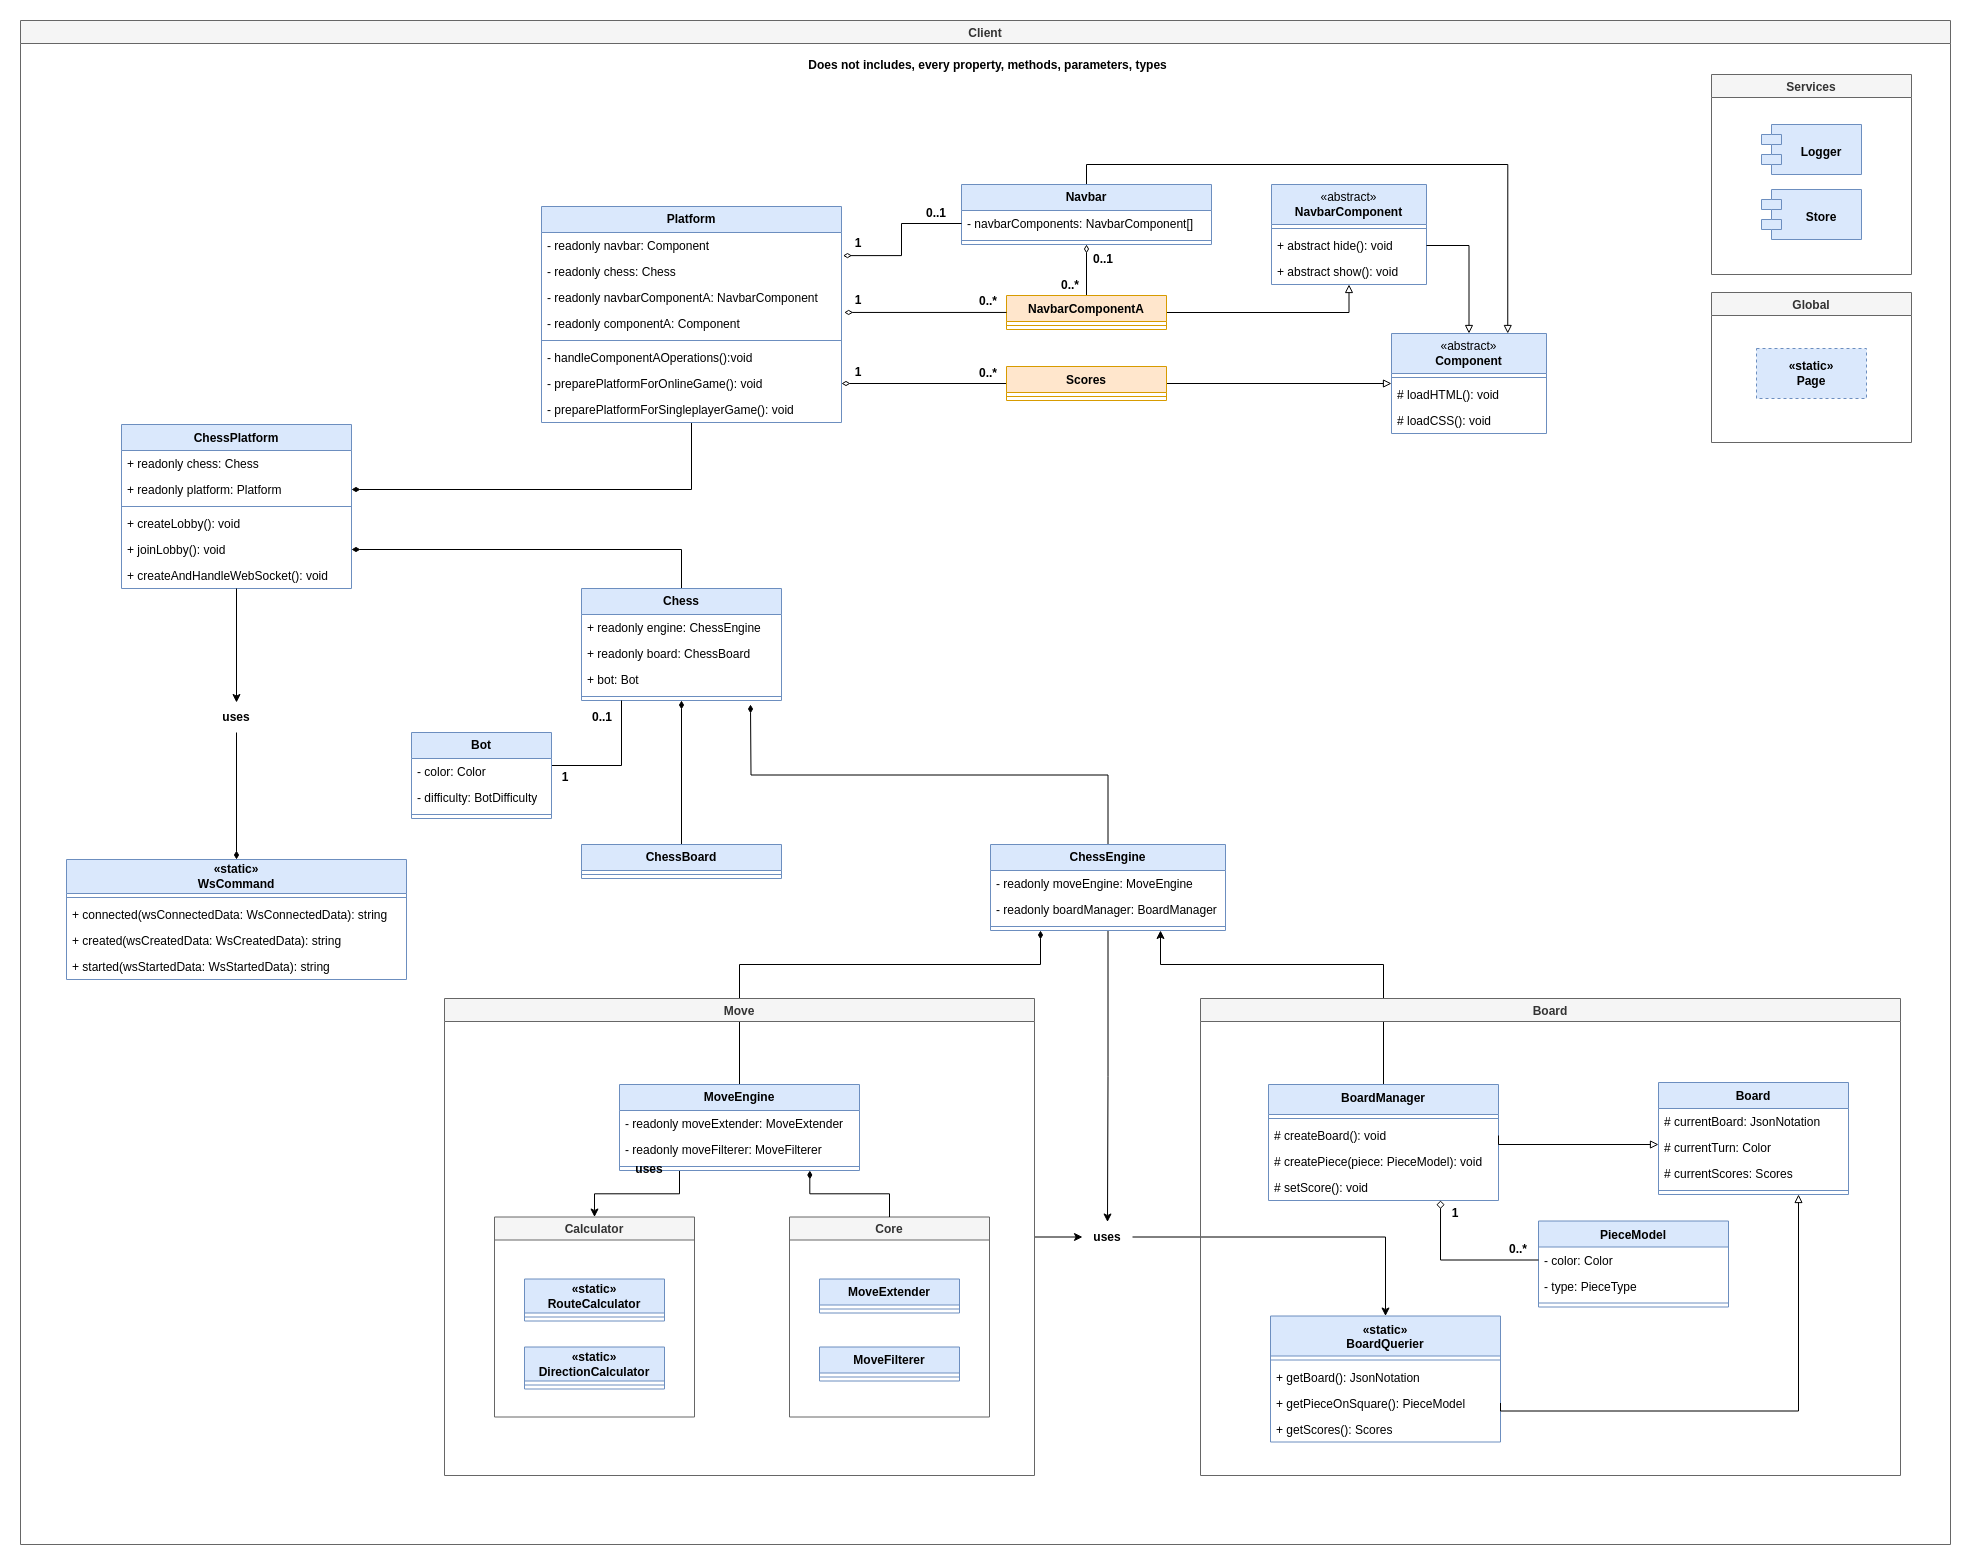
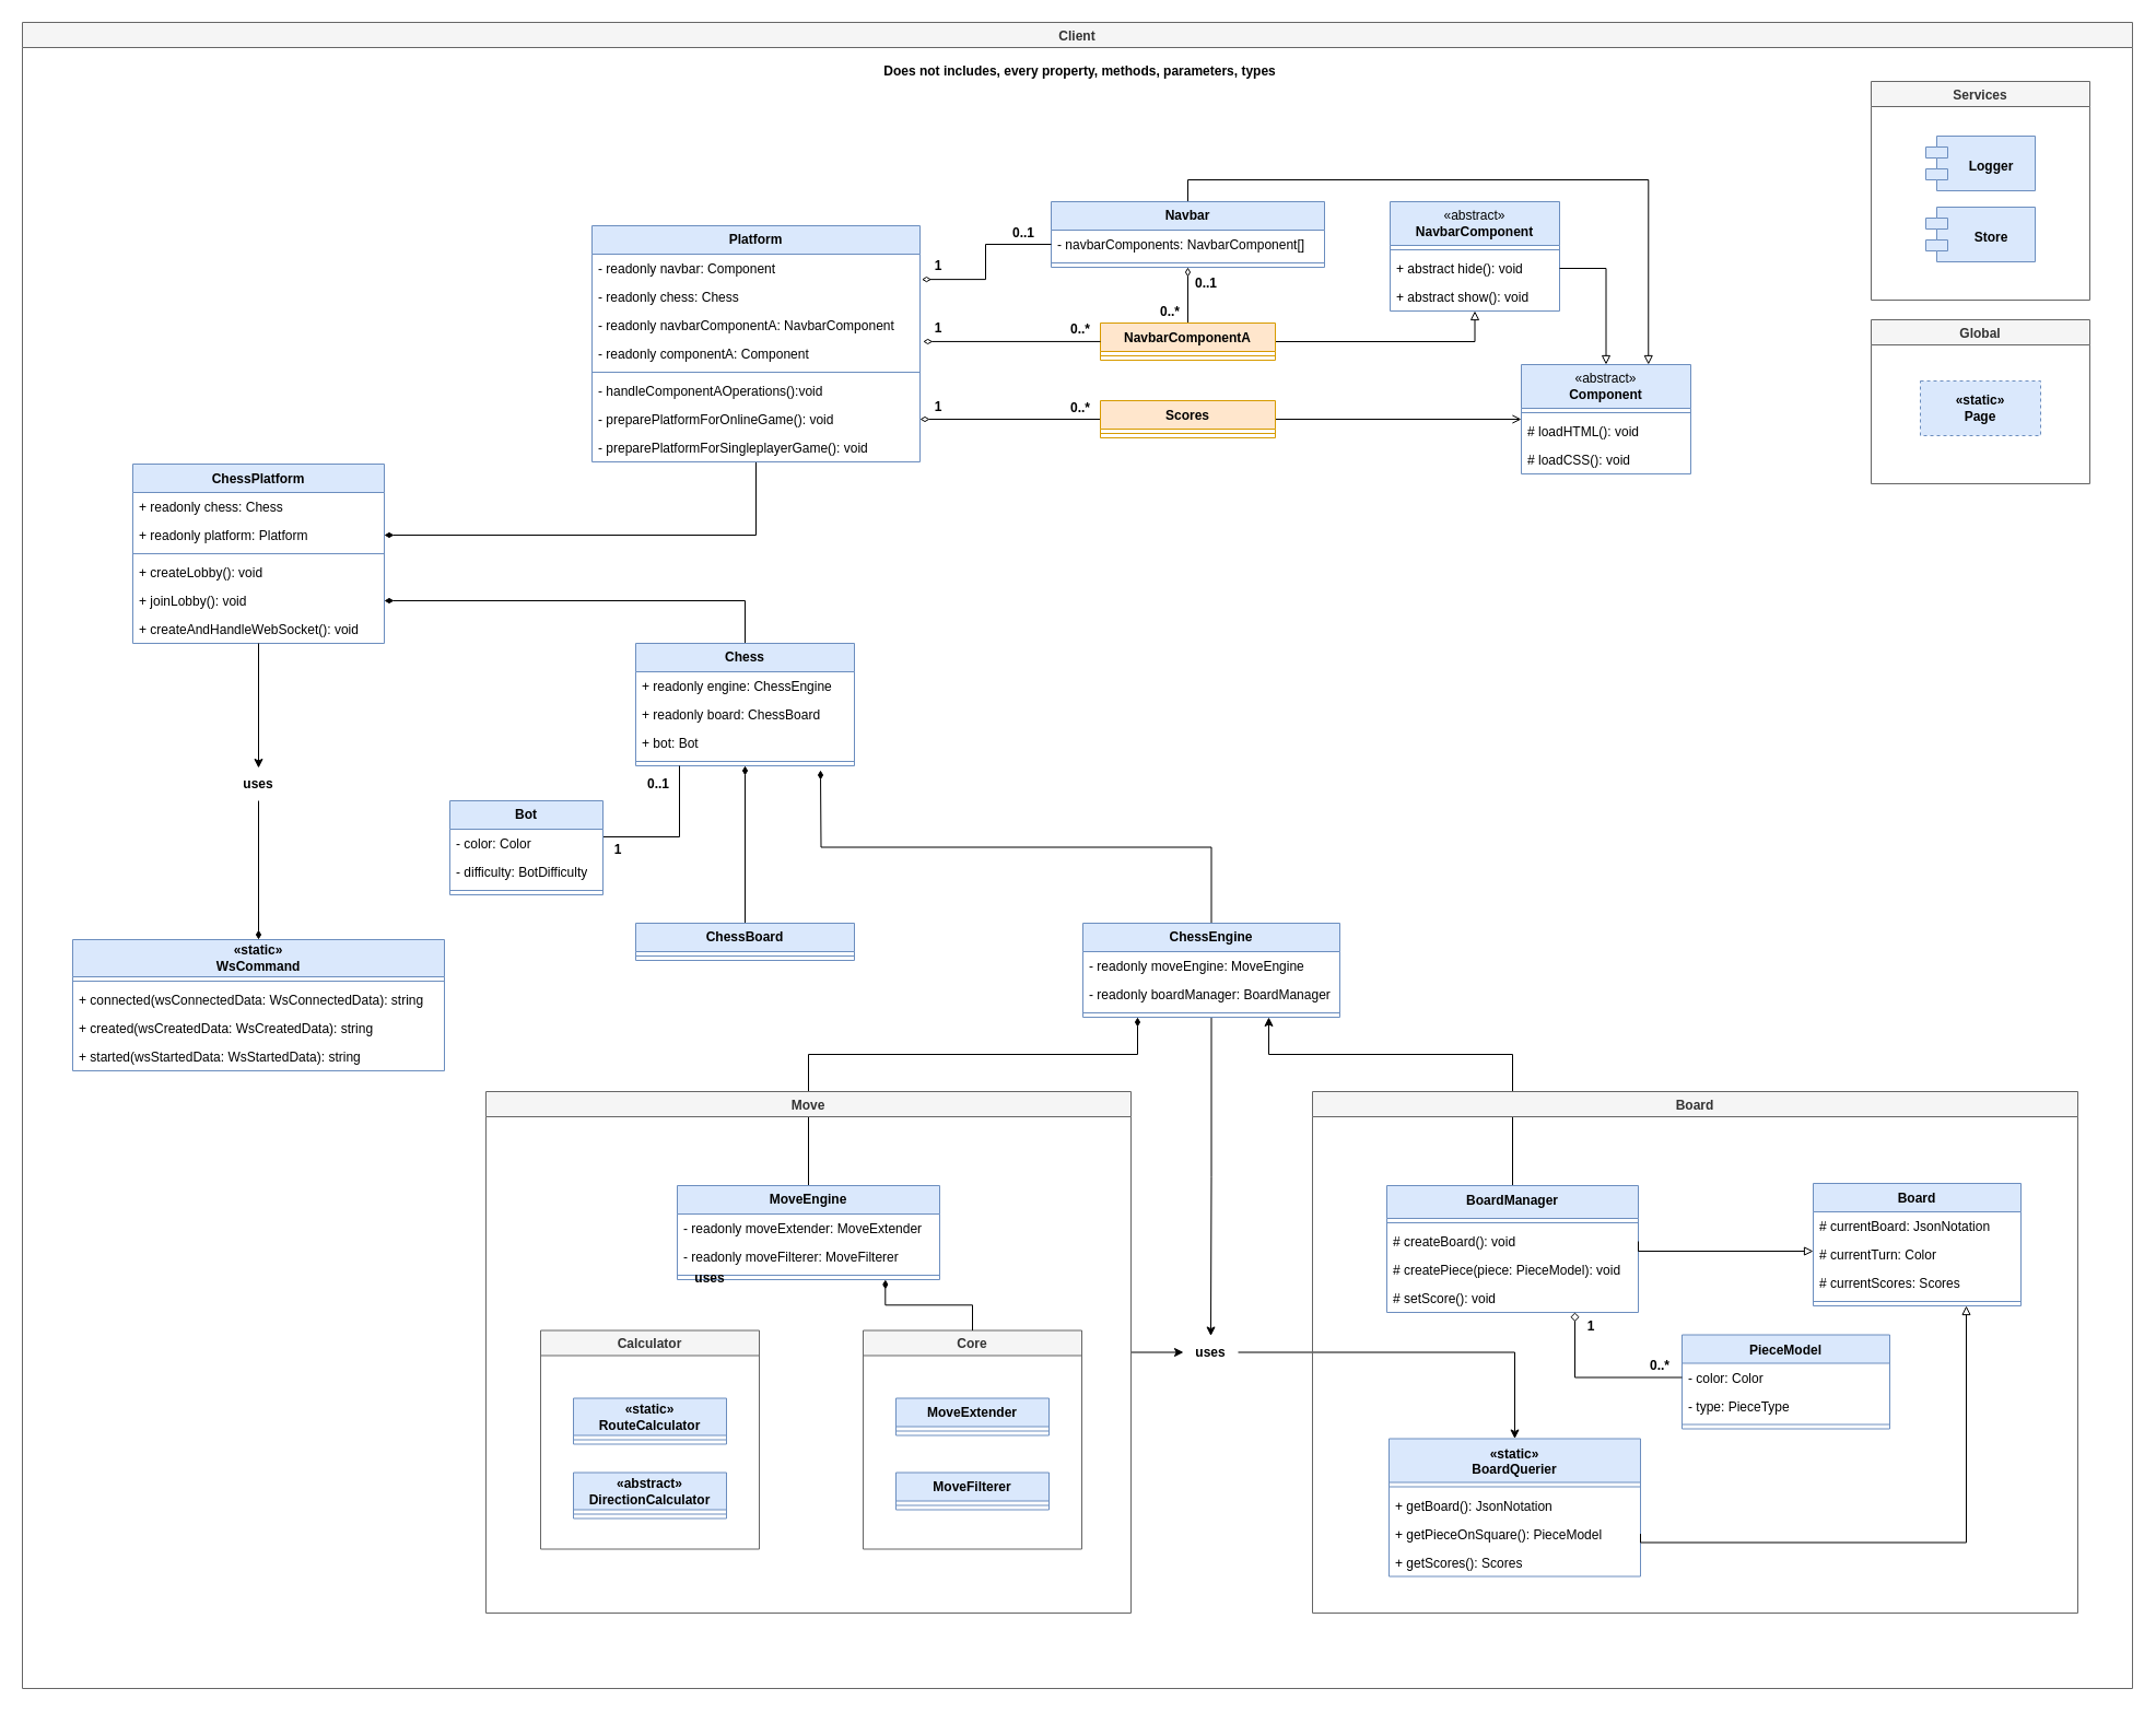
- <mxCell id="26" style="edgeStyle=orthogonalEdgeStyle;rounded=0;orthogonalLoop=1;jettySize=auto;html=1;exitX=1;exitY=0.5;exitDx=0;exitDy=0;endArrow=block;endFill=0;" parent="1" source="28" target="22" edge="1"><mxGeometry relative="1" as="geometry" /></mxCell>
+ <mxCell id="26" style="edgeStyle=orthogonalEdgeStyle;rounded=0;orthogonalLoop=1;jettySize=auto;html=1;exitX=1;exitY=0.5;exitDx=0;exitDy=0;endArrow=open;endFill=0;" parent="1" source="28" target="22" edge="1"><mxGeometry relative="1" as="geometry" /></mxCell>
- <mxCell id="93" style="edgeStyle=orthogonalEdgeStyle;rounded=0;orthogonalLoop=1;jettySize=auto;html=1;exitX=0.25;exitY=1;exitDx=0;exitDy=0;entryX=0.5;entryY=0;entryDx=0;entryDy=0;" parent="92" source="94" target="103" edge="1"><mxGeometry relative="1" as="geometry" /></mxCell>
- <mxCell id="106" value="&lt;div&gt;&lt;b&gt;«static»&lt;/b&gt;&lt;/div&gt;&lt;div&gt;&lt;b&gt;DirectionCalculator&lt;/b&gt;&lt;/div&gt;" style="swimlane;fontStyle=0;childLayout=stackLayout;horizontal=1;startSize=34;fillColor=#dae8fc;horizontalStack=0;resizeParent=1;resizeParentMax=0;resizeLast=0;collapsible=1;marginBottom=0;whiteSpace=wrap;html=1;strokeColor=#6c8ebf;" parent="103" vertex="1"><mxGeometry x="30" y="130" width="140" height="42" as="geometry" /></mxCell>
+ <mxCell id="106" value="&lt;div&gt;&lt;b&gt;«abstract»&lt;/b&gt;&lt;/div&gt;&lt;div&gt;&lt;b&gt;DirectionCalculator&lt;/b&gt;&lt;/div&gt;" style="swimlane;fontStyle=0;childLayout=stackLayout;horizontal=1;startSize=34;fillColor=#dae8fc;horizontalStack=0;resizeParent=1;resizeParentMax=0;resizeLast=0;collapsible=1;marginBottom=0;whiteSpace=wrap;html=1;strokeColor=#6c8ebf;" parent="103" vertex="1"><mxGeometry x="30" y="130" width="140" height="42" as="geometry" /></mxCell>
